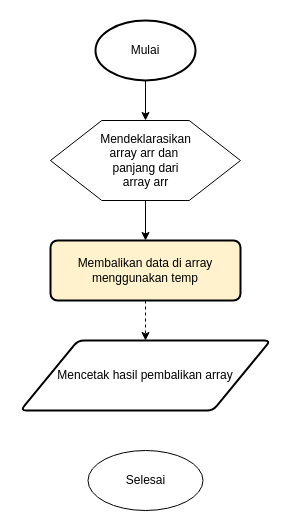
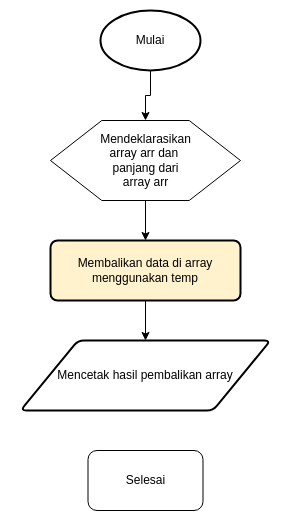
- <mxCell id="3" value="Mulai" style="strokeWidth=2;html=1;shape=mxgraph.flowchart.start_1;whiteSpace=wrap;" parent="1" vertex="1"><mxGeometry x="95" y="20" width="100" height="60" as="geometry" /></mxCell>
+ <mxCell id="3" value="Mulai" style="strokeWidth=2;html=1;shape=mxgraph.flowchart.start_1;whiteSpace=wrap;" parent="1" vertex="1"><mxGeometry x="100" y="10" width="100" height="60" as="geometry" /></mxCell>
- <mxCell id="4" style="edgeStyle=orthogonalEdgeStyle;rounded=0;orthogonalLoop=1;jettySize=auto;html=1;exitX=0.5;exitY=1;exitDx=0;exitDy=0;entryX=0.5;entryY=0;entryDx=0;entryDy=0;dashed=1;" edge="1" parent="1" source="5" target="6"><mxGeometry relative="1" as="geometry" /></mxCell>
+ <mxCell id="4" style="edgeStyle=orthogonalEdgeStyle;rounded=0;orthogonalLoop=1;jettySize=auto;html=1;exitX=0.5;exitY=1;exitDx=0;exitDy=0;entryX=0.5;entryY=0;entryDx=0;entryDy=0;" edge="1" parent="1" source="5" target="6"><mxGeometry relative="1" as="geometry" /></mxCell>
- <mxCell id="7" value="Selesai" style="ellipse;whiteSpace=wrap;html=1;" parent="1" vertex="1"><mxGeometry x="87.5" y="450" width="115" height="60" as="geometry" /></mxCell>
+ <mxCell id="7" value="Selesai" style="whiteSpace=wrap;html=1;rounded=1;" parent="1" vertex="1"><mxGeometry x="87.5" y="450" width="115" height="60" as="geometry" /></mxCell>
